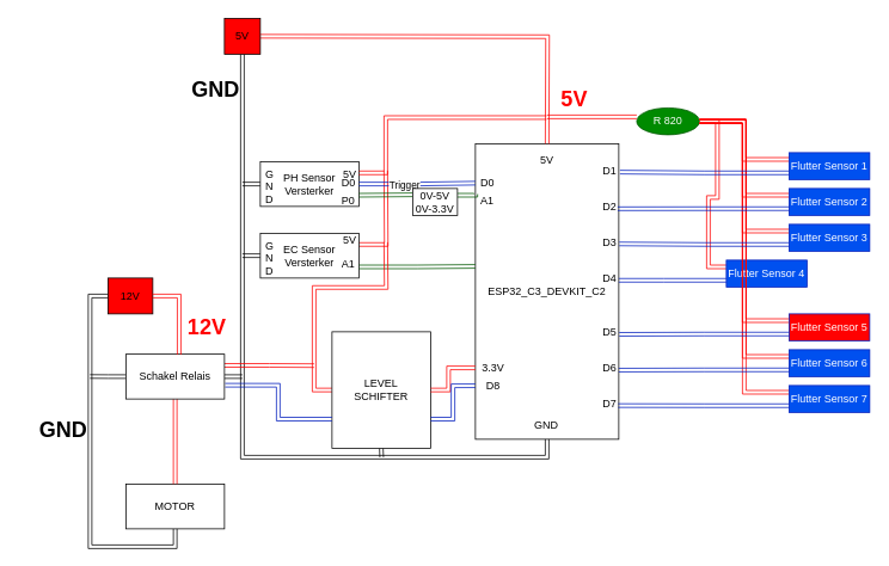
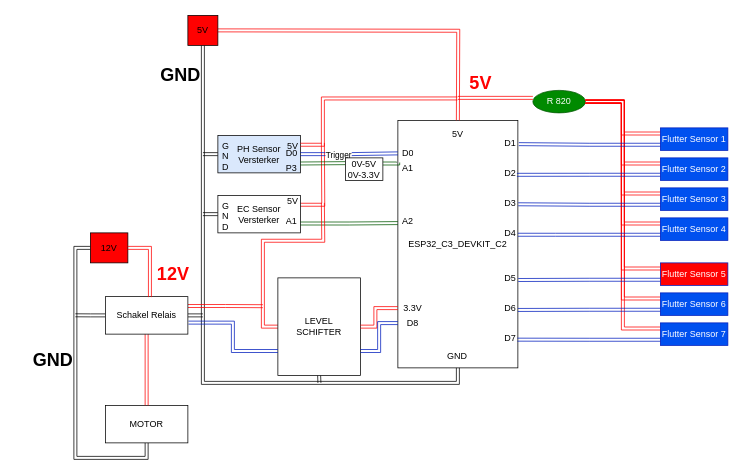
- <mxCell id="41" value="PH Sensor Versterker" style="html=1;whiteSpace=wrap;" vertex="1" parent="1"><mxGeometry x="290" y="180" width="110" height="50" as="geometry" /></mxCell>
+ <mxCell id="41" value="PH Sensor Versterker" style="html=1;whiteSpace=wrap;fillColor=#dae8fc;" vertex="1" parent="1"><mxGeometry x="290" y="180" width="110" height="50" as="geometry" /></mxCell>
- <mxCell id="64" value="P0" style="text;strokeColor=none;fillColor=none;spacingLeft=4;spacingRight=4;overflow=hidden;rotatable=0;points=[[0,0.5],[1,0.5]];portConstraint=eastwest;fontSize=12;whiteSpace=wrap;html=1;" vertex="1" parent="1"><mxGeometry x="375" y="210" width="40" height="30" as="geometry" /></mxCell>
+ <mxCell id="64" value="P3" style="text;strokeColor=none;fillColor=none;spacingLeft=4;spacingRight=4;overflow=hidden;rotatable=0;points=[[0,0.5],[1,0.5]];portConstraint=eastwest;fontSize=12;whiteSpace=wrap;html=1;" vertex="1" parent="1"><mxGeometry x="375" y="210" width="40" height="30" as="geometry" /></mxCell>
+ <mxCell id="49" value="A2" style="text;strokeColor=none;fillColor=none;spacingLeft=4;spacingRight=4;overflow=hidden;rotatable=0;points=[[0,0.5],[1,0.5]];portConstraint=eastwest;fontSize=12;whiteSpace=wrap;html=1;" vertex="1" parent="1"><mxGeometry x="530" y="280" width="40" height="30" as="geometry" /></mxCell>
- <mxCell id="10" value="Flutter Sensor 4" style="html=1;whiteSpace=wrap;fillColor=#0050ef;fontColor=#ffffff;strokeColor=#001DBC;" vertex="1" parent="1"><mxGeometry x="810" y="290" width="90" height="30" as="geometry" /></mxCell>
+ <mxCell id="10" value="Flutter Sensor 4" style="html=1;whiteSpace=wrap;fillColor=#0050ef;fontColor=#ffffff;strokeColor=#001DBC;" vertex="1" parent="1"><mxGeometry x="880" y="290" width="90" height="30" as="geometry" /></mxCell>
